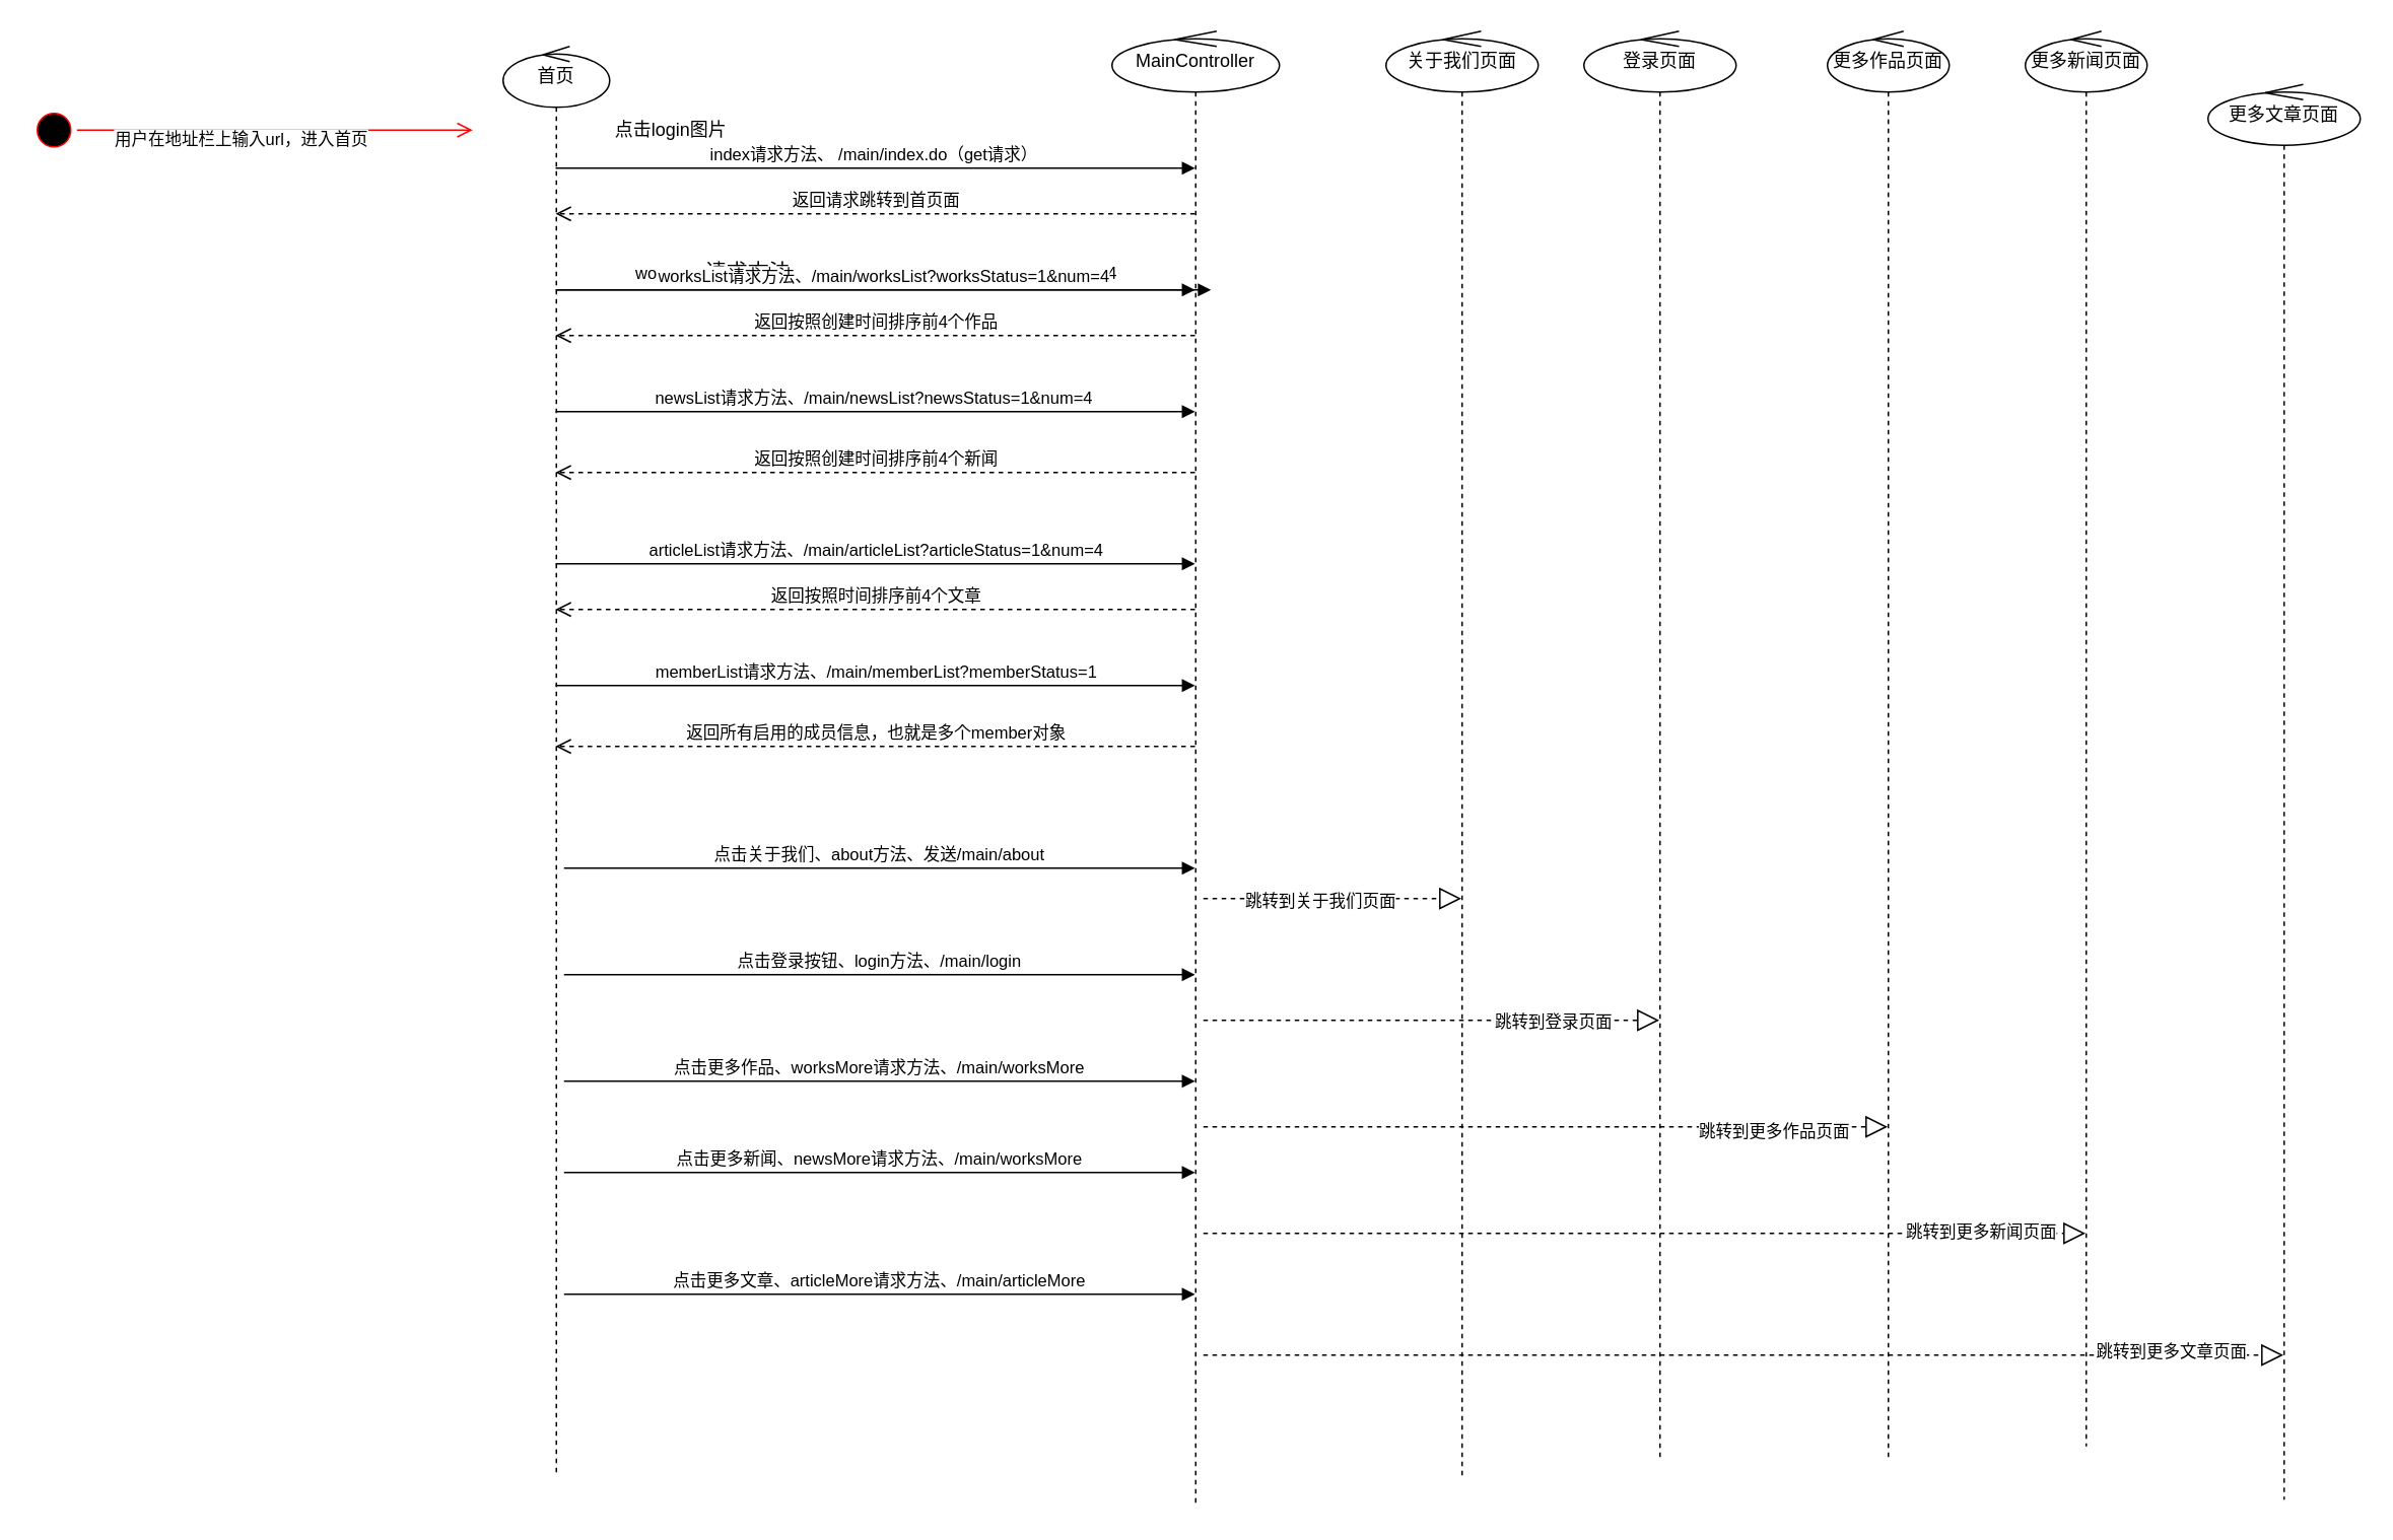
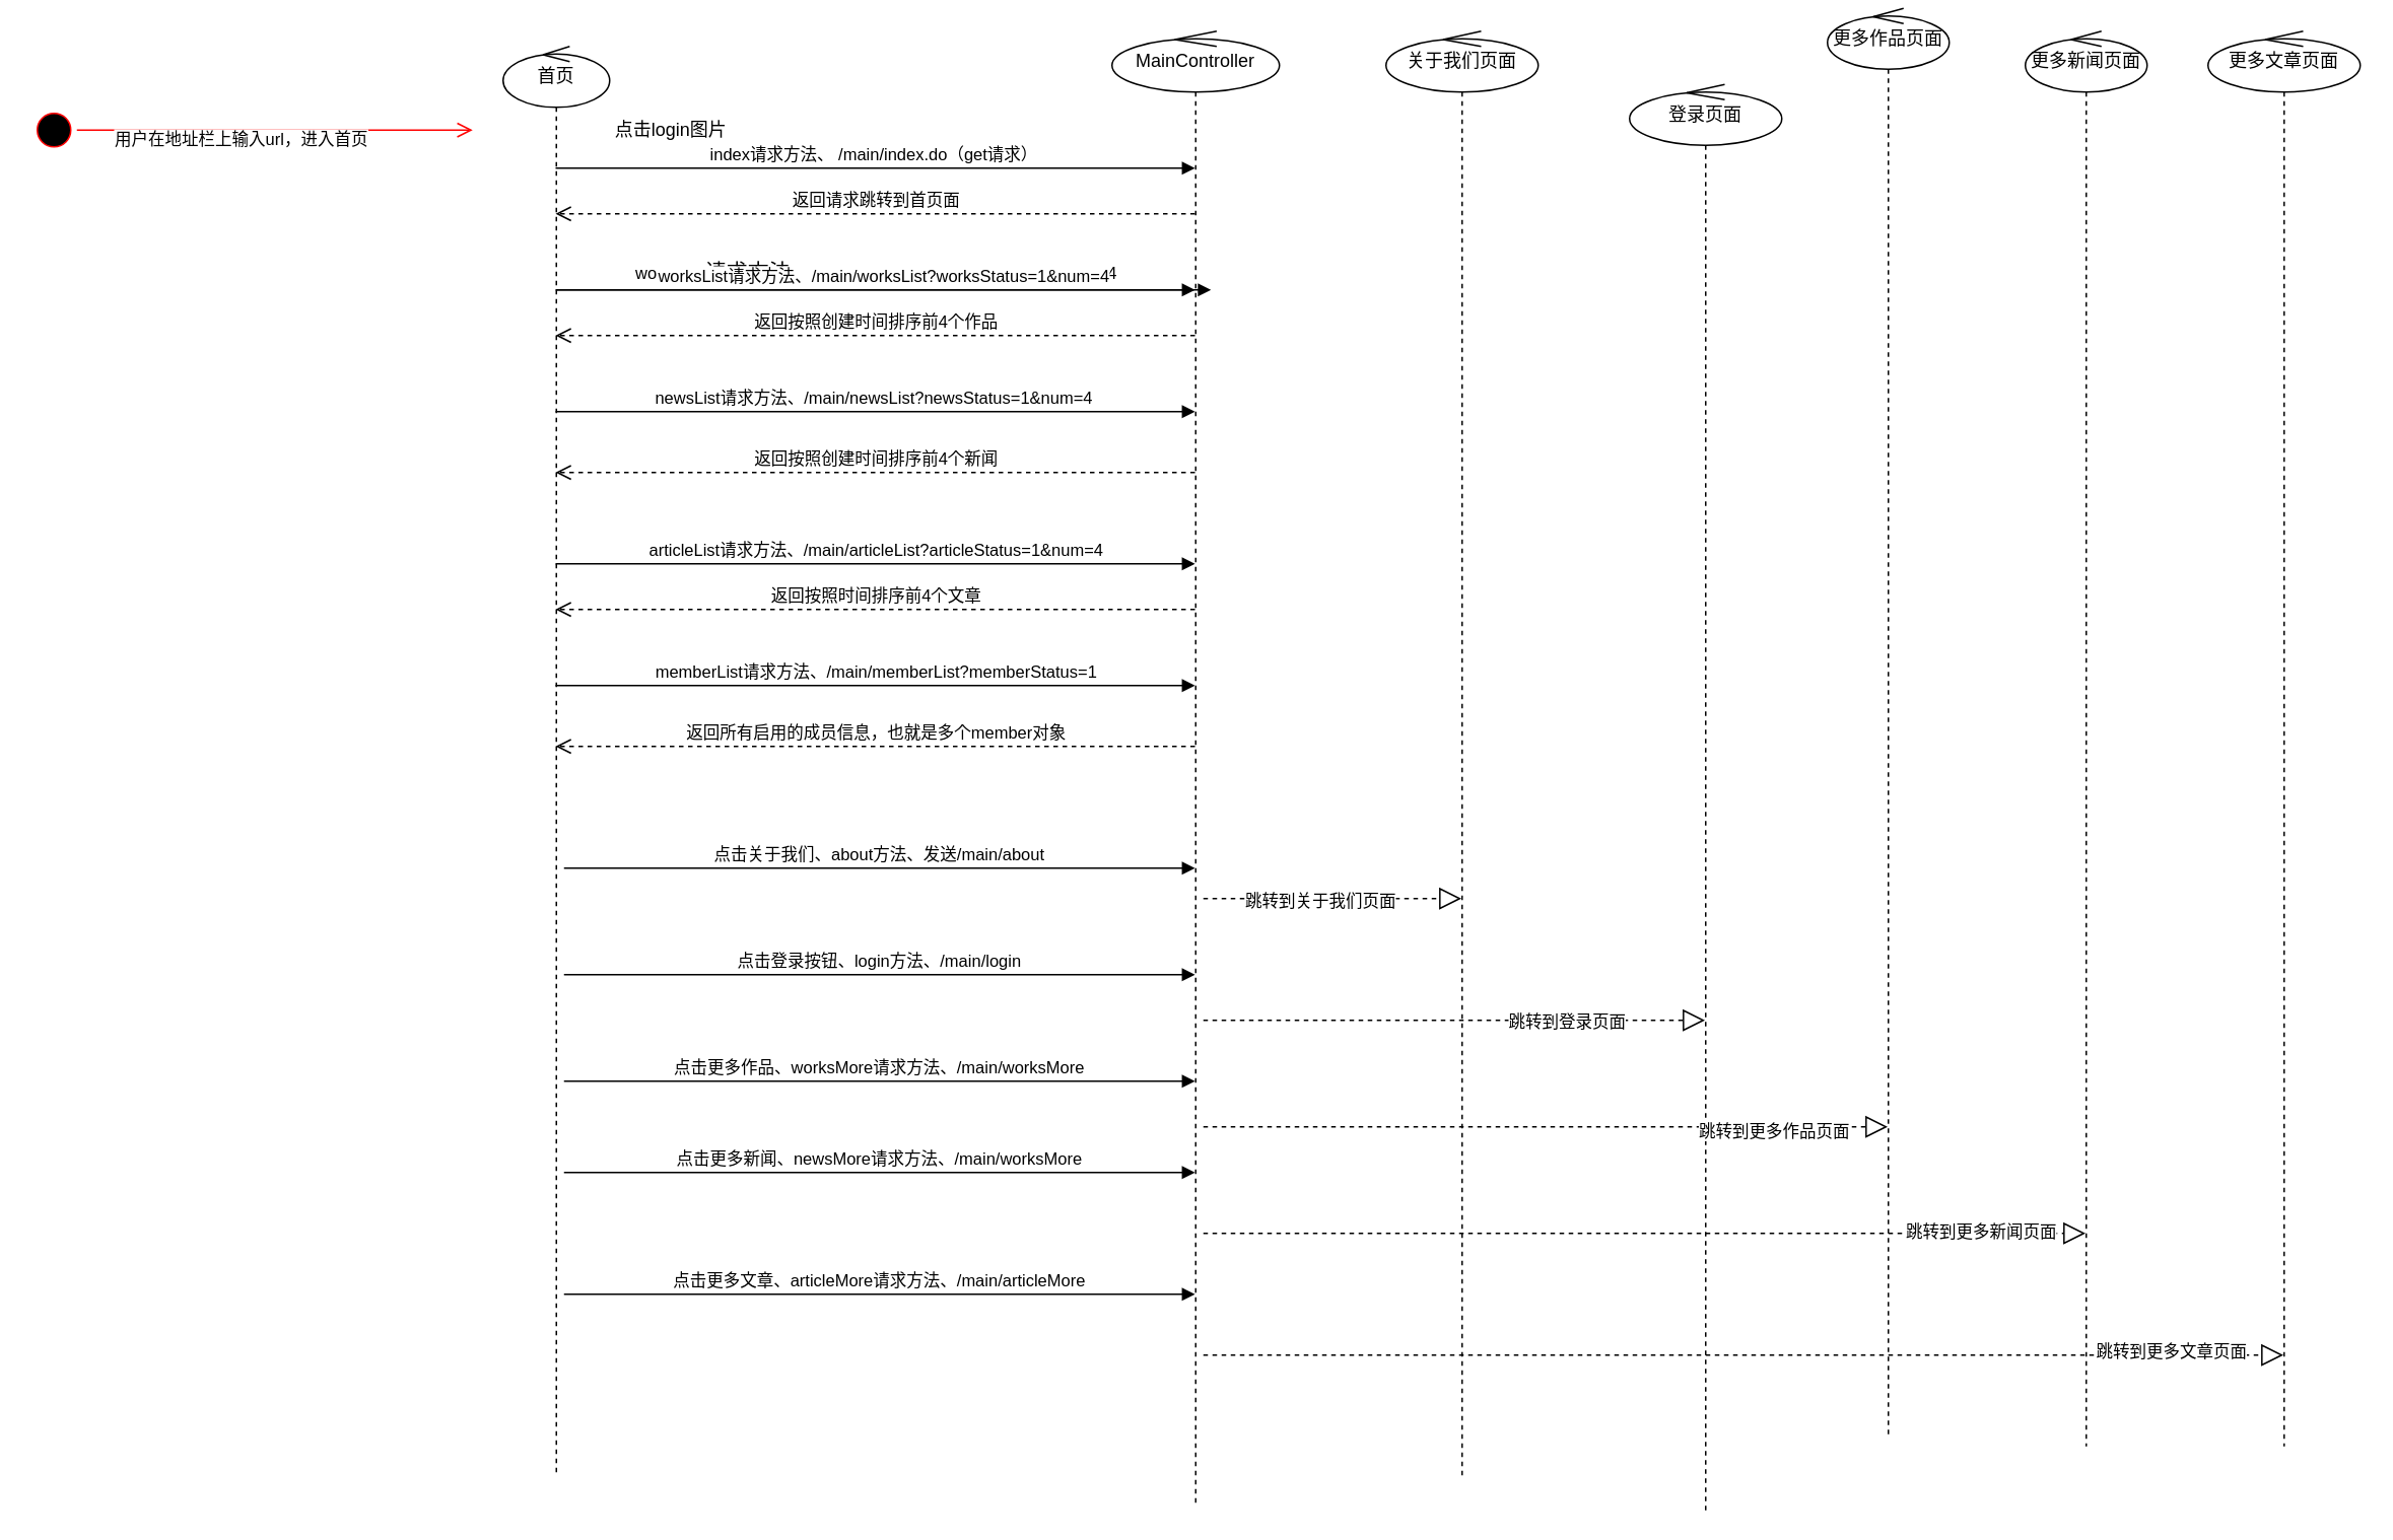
- <mxCell id="5" value="登录页面" style="shape=umlLifeline;perimeter=lifelinePerimeter;whiteSpace=wrap;html=1;container=1;dropTarget=0;collapsible=0;recursiveResize=0;outlineConnect=0;portConstraint=eastwest;newEdgeStyle={&quot;edgeStyle&quot;:&quot;elbowEdgeStyle&quot;,&quot;elbow&quot;:&quot;vertical&quot;,&quot;curved&quot;:0,&quot;rounded&quot;:0};participant=umlControl;" vertex="1" parent="1"><mxGeometry x="1040" y="20" width="100" height="940" as="geometry" /></mxCell>
+ <mxCell id="5" value="登录页面" style="shape=umlLifeline;perimeter=lifelinePerimeter;whiteSpace=wrap;html=1;container=1;dropTarget=0;collapsible=0;recursiveResize=0;outlineConnect=0;portConstraint=eastwest;newEdgeStyle={&quot;edgeStyle&quot;:&quot;elbowEdgeStyle&quot;,&quot;elbow&quot;:&quot;vertical&quot;,&quot;curved&quot;:0,&quot;rounded&quot;:0};participant=umlControl;" vertex="1" parent="1"><mxGeometry x="1070" y="55" width="100" height="940" as="geometry" /></mxCell>
- <mxCell id="25" value="更多作品页面" style="shape=umlLifeline;perimeter=lifelinePerimeter;whiteSpace=wrap;html=1;container=1;dropTarget=0;collapsible=0;recursiveResize=0;outlineConnect=0;portConstraint=eastwest;newEdgeStyle={&quot;edgeStyle&quot;:&quot;elbowEdgeStyle&quot;,&quot;elbow&quot;:&quot;vertical&quot;,&quot;curved&quot;:0,&quot;rounded&quot;:0};participant=umlControl;" vertex="1" parent="1"><mxGeometry x="1200" y="20" width="80" height="940" as="geometry" /></mxCell>
+ <mxCell id="25" value="更多作品页面" style="shape=umlLifeline;perimeter=lifelinePerimeter;whiteSpace=wrap;html=1;container=1;dropTarget=0;collapsible=0;recursiveResize=0;outlineConnect=0;portConstraint=eastwest;newEdgeStyle={&quot;edgeStyle&quot;:&quot;elbowEdgeStyle&quot;,&quot;elbow&quot;:&quot;vertical&quot;,&quot;curved&quot;:0,&quot;rounded&quot;:0};participant=umlControl;" vertex="1" parent="1"><mxGeometry x="1200" y="5" width="80" height="940" as="geometry" /></mxCell>
- <mxCell id="35" value="更多文章页面" style="shape=umlLifeline;perimeter=lifelinePerimeter;whiteSpace=wrap;html=1;container=1;dropTarget=0;collapsible=0;recursiveResize=0;outlineConnect=0;portConstraint=eastwest;newEdgeStyle={&quot;edgeStyle&quot;:&quot;elbowEdgeStyle&quot;,&quot;elbow&quot;:&quot;vertical&quot;,&quot;curved&quot;:0,&quot;rounded&quot;:0};participant=umlControl;" vertex="1" parent="1"><mxGeometry x="1450" y="55" width="100" height="930" as="geometry" /></mxCell>
+ <mxCell id="35" value="更多文章页面" style="shape=umlLifeline;perimeter=lifelinePerimeter;whiteSpace=wrap;html=1;container=1;dropTarget=0;collapsible=0;recursiveResize=0;outlineConnect=0;portConstraint=eastwest;newEdgeStyle={&quot;edgeStyle&quot;:&quot;elbowEdgeStyle&quot;,&quot;elbow&quot;:&quot;vertical&quot;,&quot;curved&quot;:0,&quot;rounded&quot;:0};participant=umlControl;" vertex="1" parent="1"><mxGeometry x="1450" y="20" width="100" height="930" as="geometry" /></mxCell>
